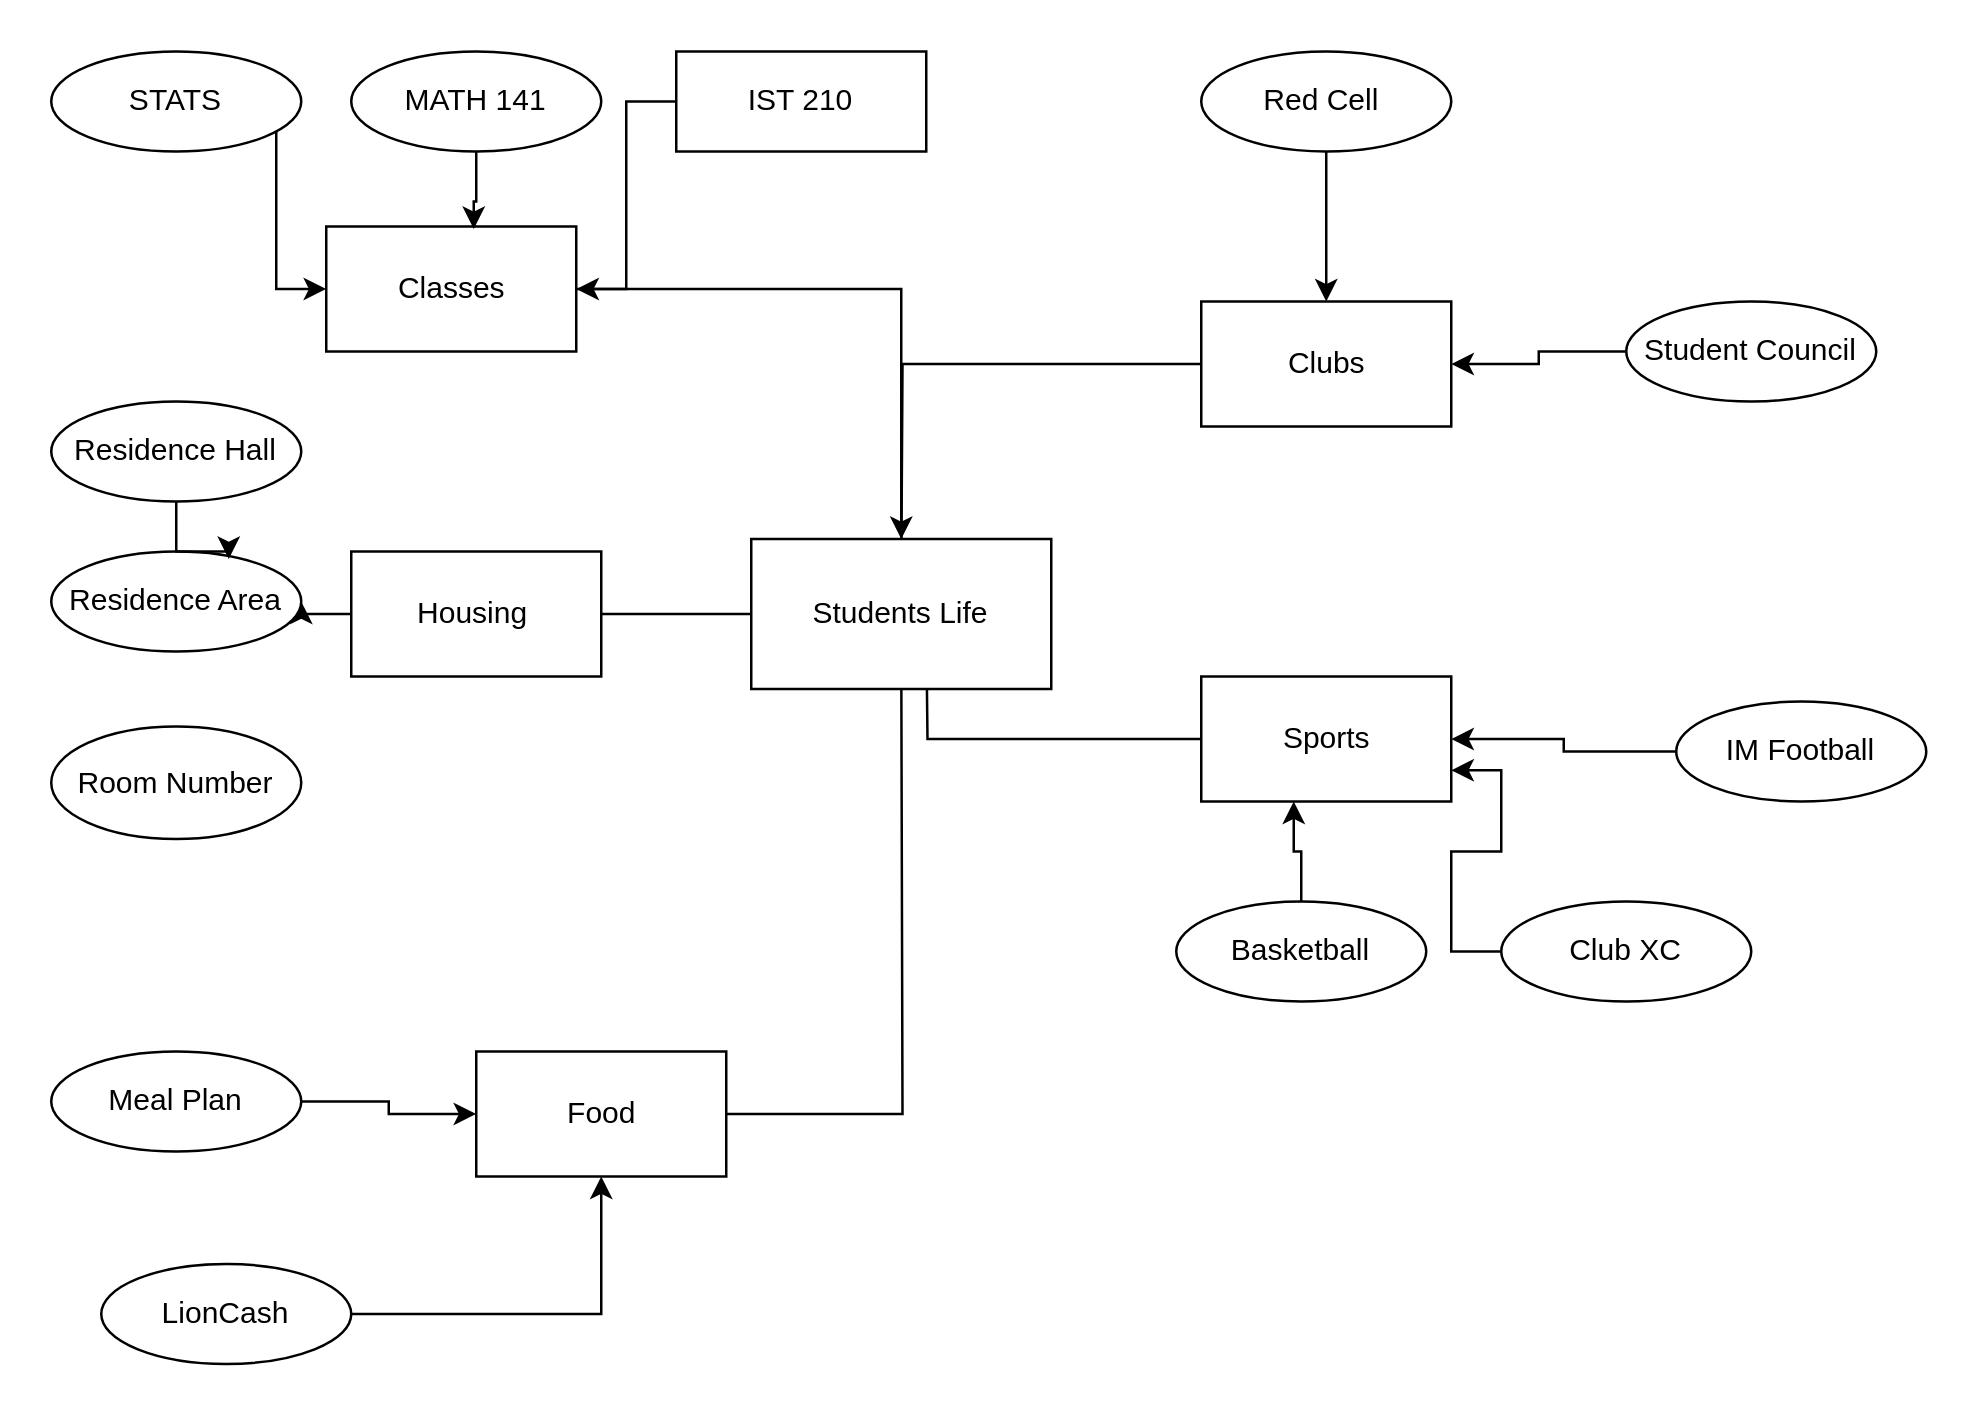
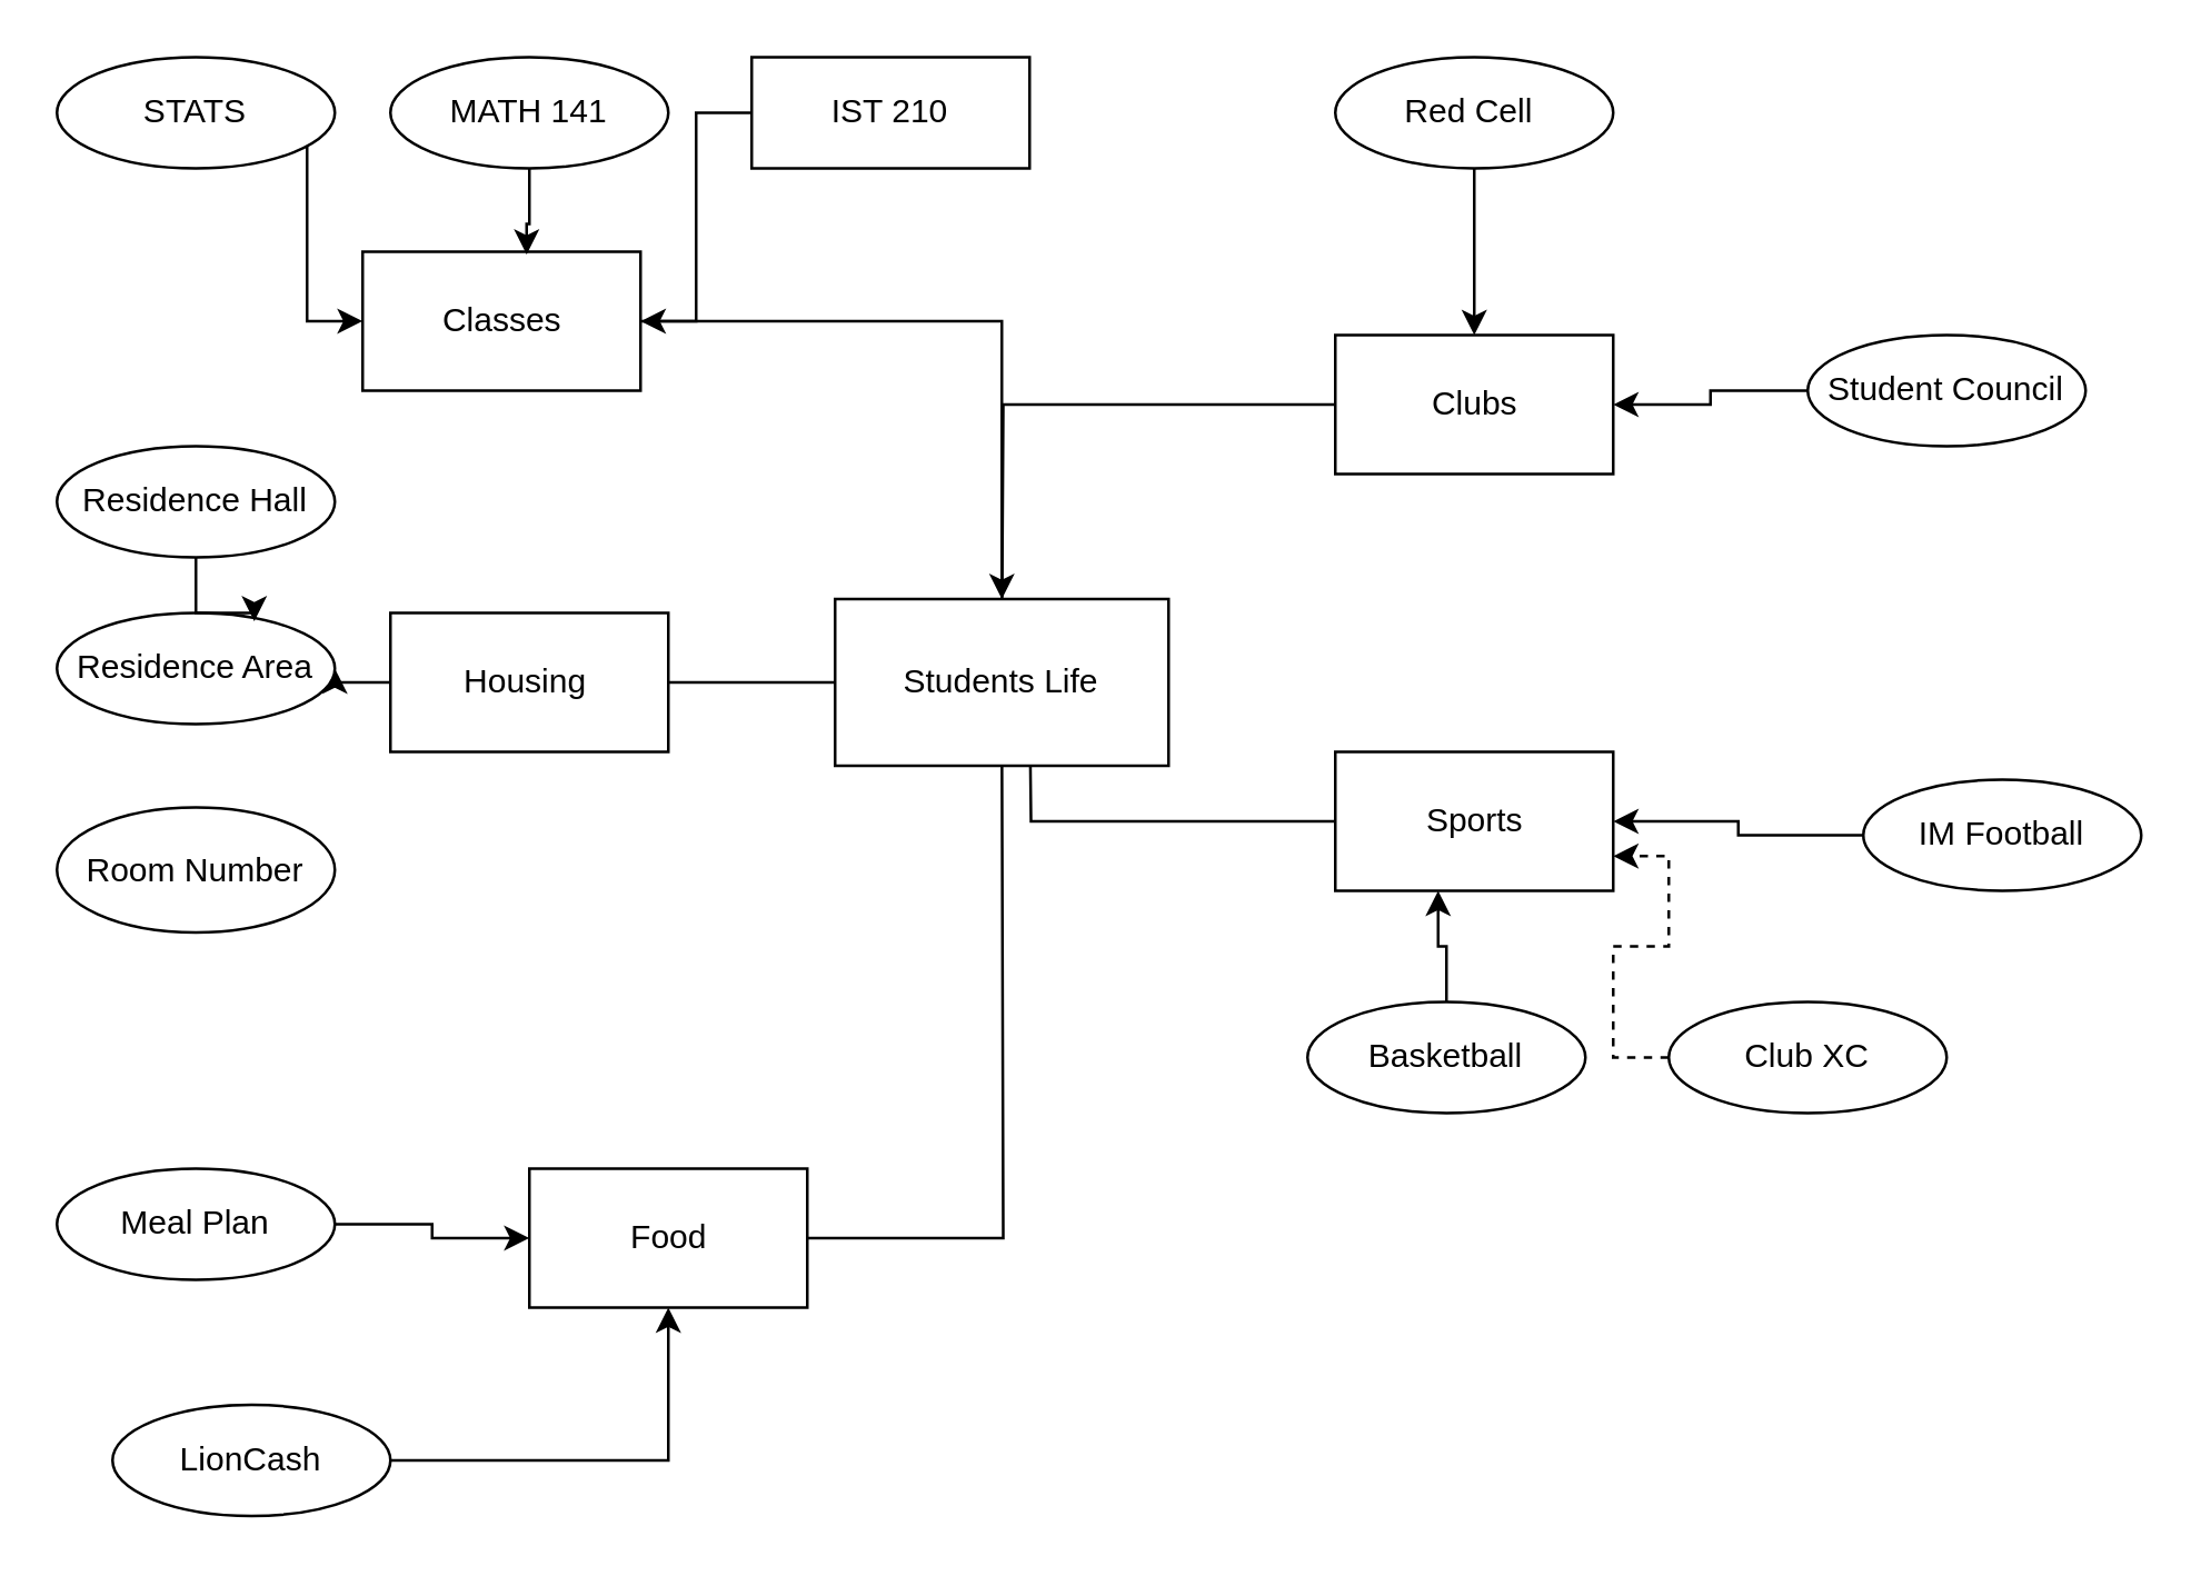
- <mxCell id="33" style="edgeStyle=orthogonalEdgeStyle;rounded=0;orthogonalLoop=1;jettySize=auto;html=1;entryX=1;entryY=0.75;entryDx=0;entryDy=0;" edge="1" parent="1" source="34" target="5"><mxGeometry relative="1" as="geometry" /></mxCell>
+ <mxCell id="33" style="edgeStyle=orthogonalEdgeStyle;rounded=0;orthogonalLoop=1;jettySize=auto;html=1;entryX=1;entryY=0.75;entryDx=0;entryDy=0;dashed=1;" edge="1" parent="1" source="34" target="5"><mxGeometry relative="1" as="geometry" /></mxCell>
